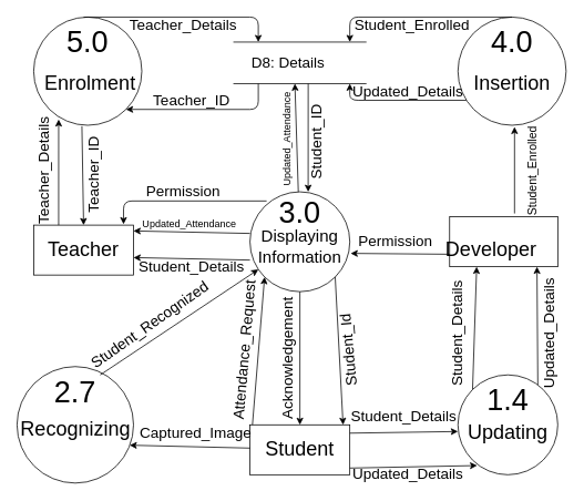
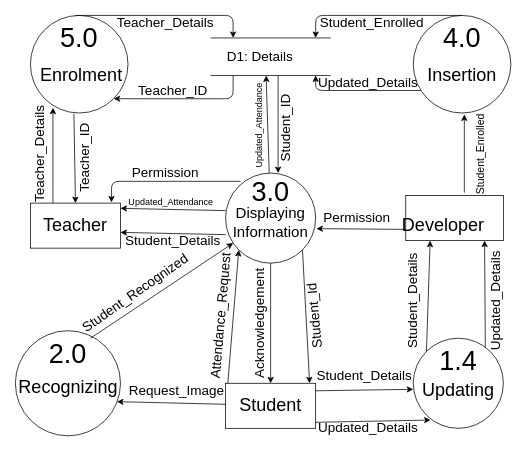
- <mxCell id="61" value="&lt;font style=&quot;font-size: 18px&quot;&gt;D8: Details&lt;/font&gt;" style="text;html=1;strokeColor=none;fillColor=none;align=center;verticalAlign=middle;whiteSpace=wrap;rounded=0;" vertex="1" parent="1"><mxGeometry x="291" y="65" width="110" height="20" as="geometry" /></mxCell>
+ <mxCell id="61" value="&lt;font style=&quot;font-size: 18px&quot;&gt;D1: Details&lt;/font&gt;" style="text;html=1;strokeColor=none;fillColor=none;align=center;verticalAlign=middle;whiteSpace=wrap;rounded=0;" vertex="1" parent="1"><mxGeometry x="291" y="65" width="110" height="20" as="geometry" /></mxCell>
- <mxCell id="59" value="&lt;font style=&quot;font-size: 36px&quot;&gt;2.7&lt;/font&gt;" style="text;html=1;strokeColor=none;fillColor=none;align=center;verticalAlign=middle;whiteSpace=wrap;rounded=0;" vertex="1" parent="1"><mxGeometry x="70" y="460" width="40" height="20" as="geometry" /></mxCell>
+ <mxCell id="59" value="&lt;font style=&quot;font-size: 36px&quot;&gt;2.0&lt;/font&gt;" style="text;html=1;strokeColor=none;fillColor=none;align=center;verticalAlign=middle;whiteSpace=wrap;rounded=0;" vertex="1" parent="1"><mxGeometry x="70" y="460" width="40" height="20" as="geometry" /></mxCell>
- <mxCell id="10" value="&lt;font style=&quot;font-size: 18px&quot;&gt;Captured_Image&lt;/font&gt;" style="text;html=1;strokeColor=none;fillColor=none;align=center;verticalAlign=middle;whiteSpace=wrap;rounded=0;" vertex="1" parent="1"><mxGeometry x="160" y="510" width="150" height="20" as="geometry" /></mxCell>
+ <mxCell id="10" value="&lt;font style=&quot;font-size: 18px&quot;&gt;Request_Image&lt;/font&gt;" style="text;html=1;strokeColor=none;fillColor=none;align=center;verticalAlign=middle;whiteSpace=wrap;rounded=0;" vertex="1" parent="1"><mxGeometry x="160" y="510" width="150" height="20" as="geometry" /></mxCell>
